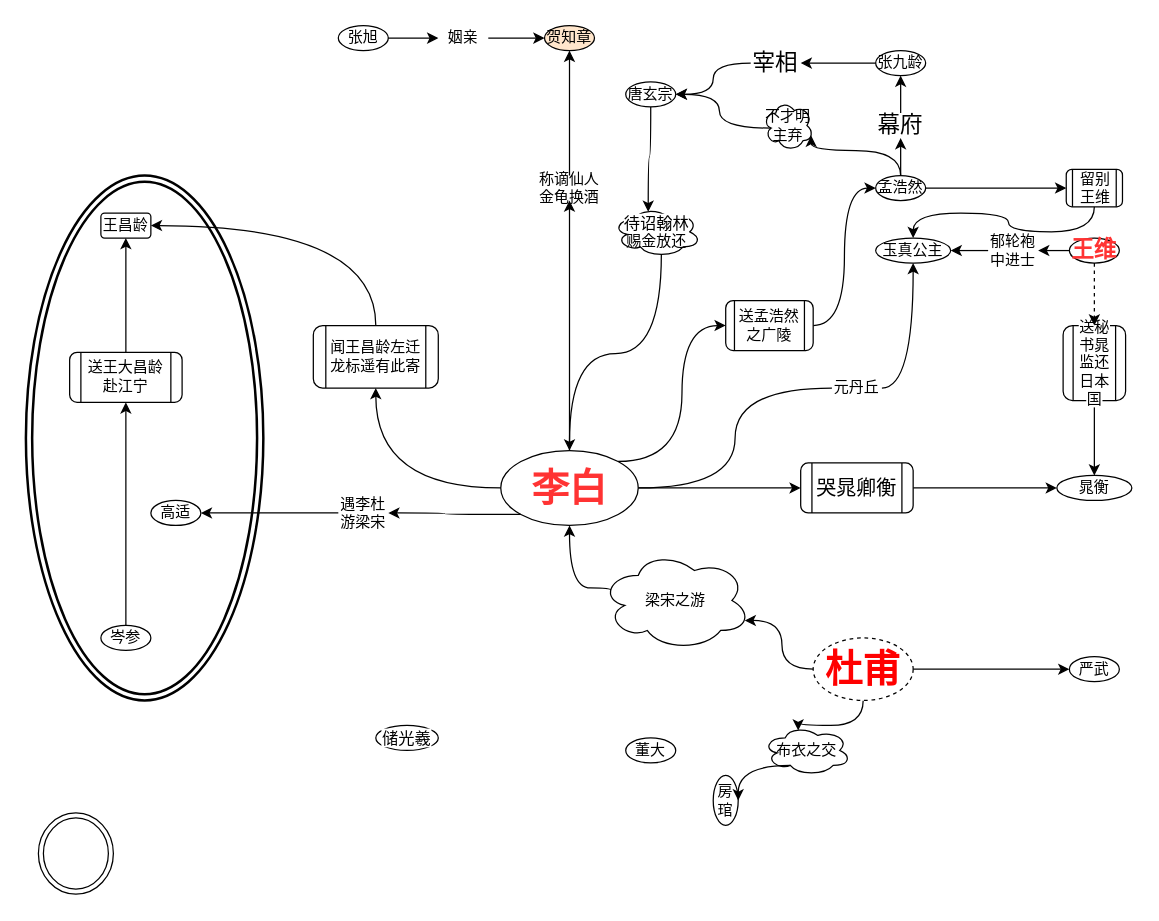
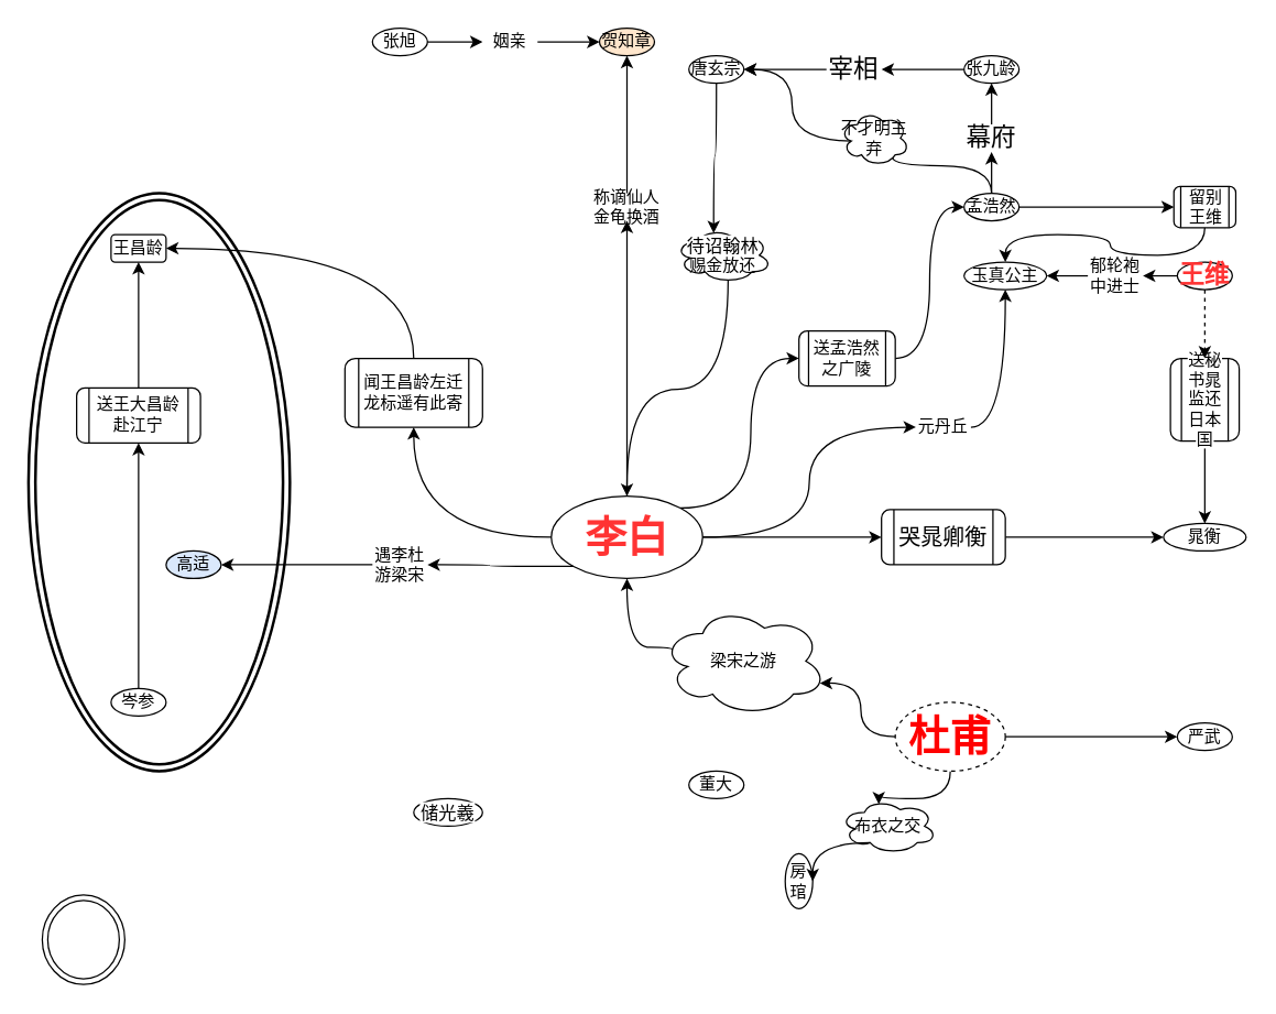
- <mxCell id="28" value="唐玄宗" style="ellipse;whiteSpace=wrap;html=1;" vertex="1" parent="1"><mxGeometry x="500" y="65" width="40" height="20" as="geometry" /></mxCell>
+ <mxCell id="28" value="唐玄宗" style="ellipse;whiteSpace=wrap;html=1;" vertex="1" parent="1"><mxGeometry x="500" y="40" width="40" height="20" as="geometry" /></mxCell>
- <mxCell id="63" value="&lt;span&gt;不才明主弃&lt;/span&gt;" style="ellipse;shape=cloud;whiteSpace=wrap;html=1;" vertex="1" parent="1"><mxGeometry x="610" y="80" width="40" height="40" as="geometry" /></mxCell>
+ <mxCell id="63" value="&lt;span&gt;不才明主弃&lt;/span&gt;" style="ellipse;shape=cloud;whiteSpace=wrap;html=1;" vertex="1" parent="1"><mxGeometry x="610" y="80" width="50" height="40" as="geometry" /></mxCell>
- <mxCell id="6" style="edgeStyle=orthogonalEdgeStyle;curved=1;rounded=0;orthogonalLoop=1;jettySize=auto;html=1;exitX=1;exitY=0.5;exitDx=0;exitDy=0;entryX=0;entryY=0.5;entryDx=0;entryDy=0;endArrow=none;" edge="1" parent="1" source="7" target="57"><mxGeometry relative="1" as="geometry" /></mxCell>
+ <mxCell id="6" style="edgeStyle=orthogonalEdgeStyle;curved=1;rounded=0;orthogonalLoop=1;jettySize=auto;html=1;exitX=1;exitY=0.5;exitDx=0;exitDy=0;entryX=0;entryY=0.5;entryDx=0;entryDy=0;" edge="1" parent="1" source="7" target="57"><mxGeometry relative="1" as="geometry" /></mxCell>
- <mxCell id="12" value="高适" style="ellipse;whiteSpace=wrap;html=1;" vertex="1" parent="1"><mxGeometry x="120" y="400" width="40" height="20" as="geometry" /></mxCell>
+ <mxCell id="12" value="高适" style="ellipse;whiteSpace=wrap;html=1;fillColor=#dae8fc;" vertex="1" parent="1"><mxGeometry x="120" y="400" width="40" height="20" as="geometry" /></mxCell>
- <mxCell id="31" value="董大" style="ellipse;whiteSpace=wrap;html=1;" vertex="1" parent="1"><mxGeometry x="500" y="590" width="40" height="20" as="geometry" /></mxCell>
+ <mxCell id="31" value="董大" style="ellipse;whiteSpace=wrap;html=1;" vertex="1" parent="1"><mxGeometry x="500" y="560" width="40" height="20" as="geometry" /></mxCell>
